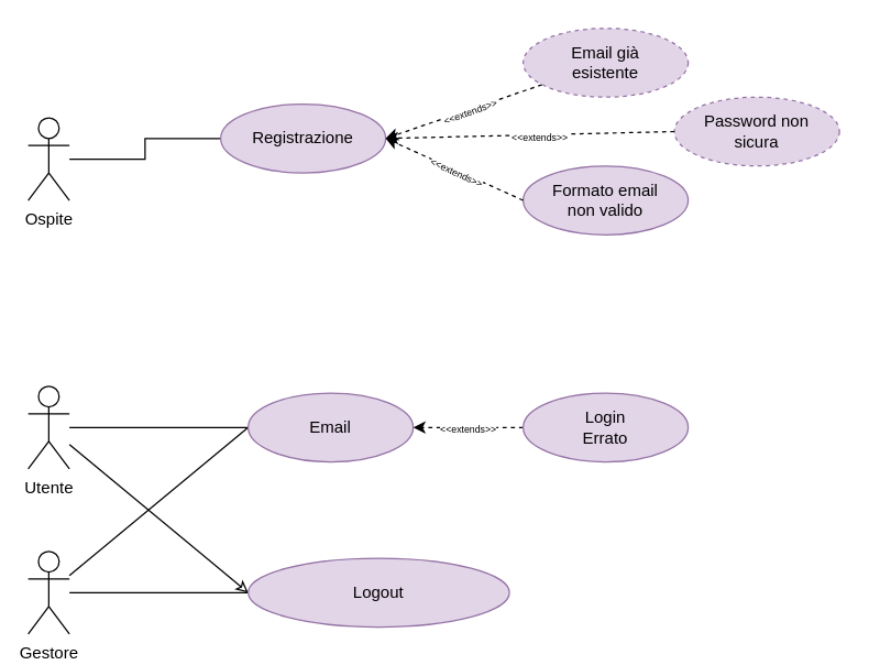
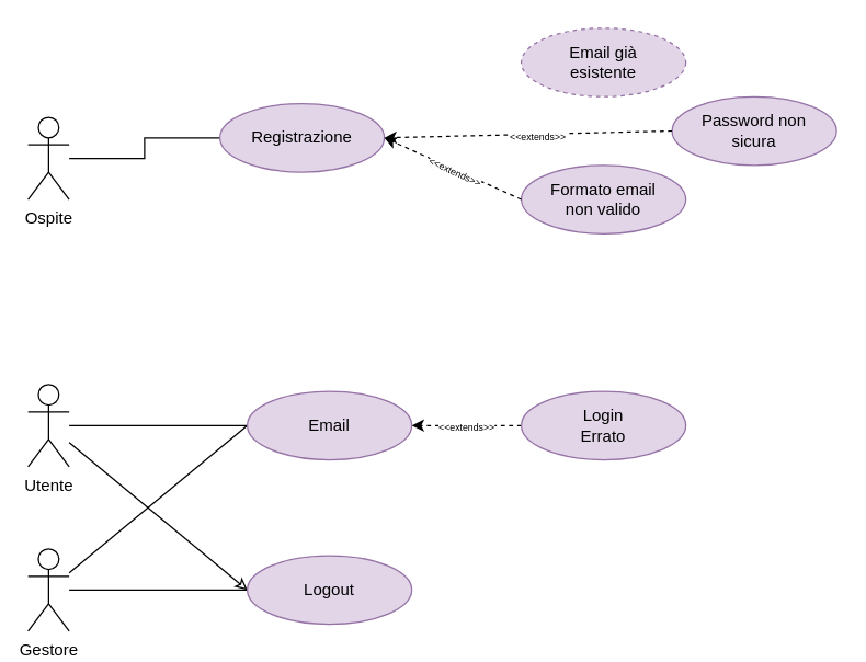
- <mxCell id="5" style="orthogonalLoop=1;jettySize=auto;html=1;entryX=1;entryY=0.5;entryDx=0;entryDy=0;rounded=0;strokeColor=default;jumpStyle=gap;dashed=1;" parent="1" source="7" target="4" edge="1"><mxGeometry relative="1" as="geometry" /></mxCell>
- <mxCell id="6" value="&lt;font style=&quot;line-height: 1 ; font-size: 7px&quot;&gt;&amp;lt;&amp;lt;extends&amp;gt;&amp;gt;&lt;/font&gt;" style="edgeLabel;html=1;align=center;verticalAlign=middle;resizable=0;points=[];rotation=-20;" parent="5" vertex="1" connectable="0"><mxGeometry x="-0.054" y="1" relative="1" as="geometry"><mxPoint y="-1" as="offset" /></mxGeometry></mxCell>
- <mxCell id="19" value="Password non&lt;br&gt;sicura" style="ellipse;whiteSpace=wrap;html=1;fillColor=#e1d5e7;strokeColor=#9673a6;dashed=1;" parent="1" vertex="1"><mxGeometry x="490" y="70" width="120" height="50" as="geometry" /></mxCell>
+ <mxCell id="19" value="Password non&lt;br&gt;sicura" style="ellipse;whiteSpace=wrap;html=1;fillColor=#e1d5e7;strokeColor=#9673a6;" parent="1" vertex="1"><mxGeometry x="490" y="70" width="120" height="50" as="geometry" /></mxCell>
- <mxCell id="15" value="Logout" style="ellipse;whiteSpace=wrap;html=1;fillColor=#e1d5e7;strokeColor=#9673a6;" parent="1" vertex="1"><mxGeometry x="180" y="405" width="190" height="50" as="geometry" /></mxCell>
+ <mxCell id="15" value="Logout" style="ellipse;whiteSpace=wrap;html=1;fillColor=#e1d5e7;strokeColor=#9673a6;" parent="1" vertex="1"><mxGeometry x="180" y="405" width="120" height="50" as="geometry" /></mxCell>
